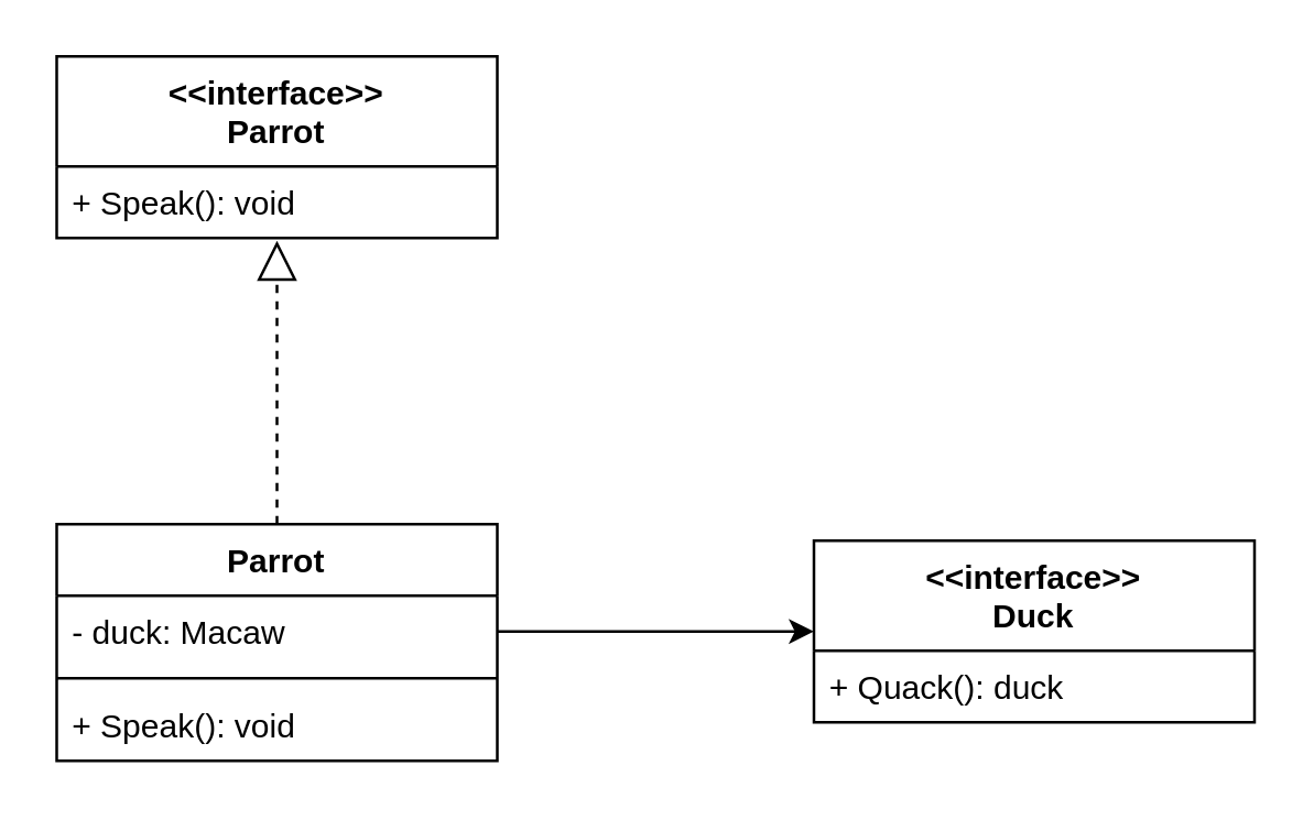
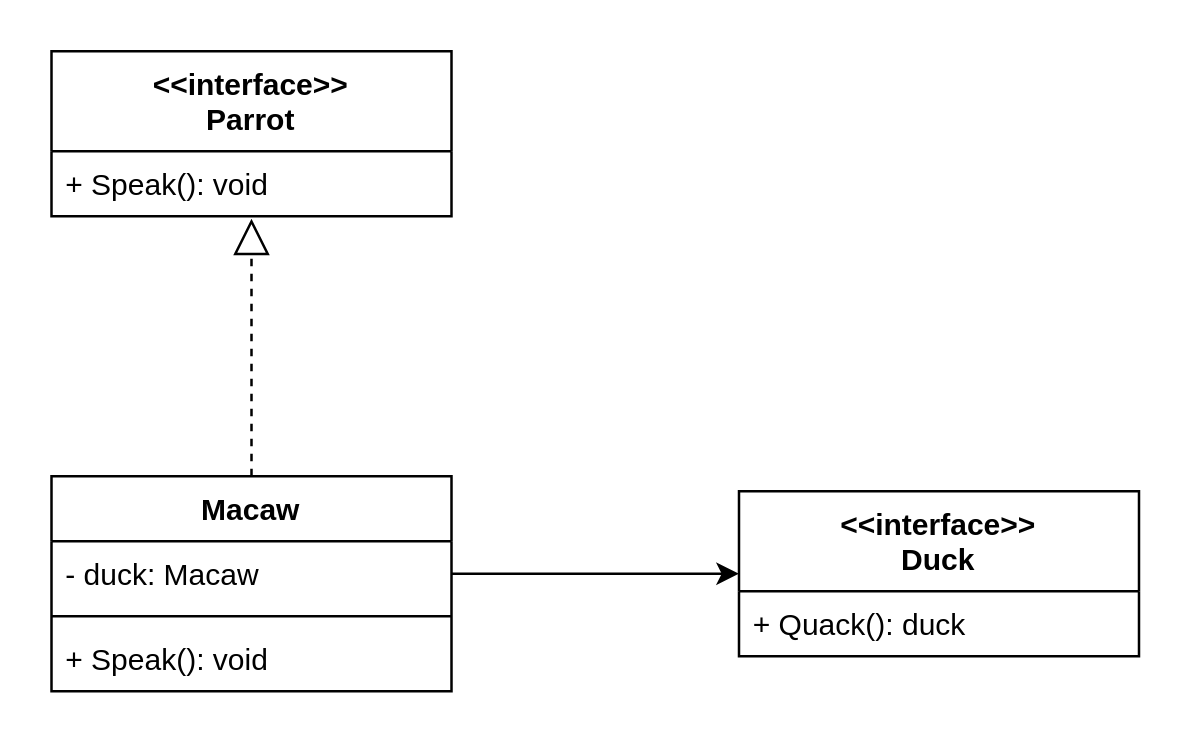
- <mxCell id="3" value="Parrot" style="swimlane;fontStyle=1;align=center;verticalAlign=top;childLayout=stackLayout;horizontal=1;startSize=26;horizontalStack=0;resizeParent=1;resizeParentMax=0;resizeLast=0;collapsible=1;marginBottom=0;" vertex="1" parent="1"><mxGeometry x="20" y="190" width="160" height="86" as="geometry" /></mxCell>
+ <mxCell id="3" value="Macaw" style="swimlane;fontStyle=1;align=center;verticalAlign=top;childLayout=stackLayout;horizontal=1;startSize=26;horizontalStack=0;resizeParent=1;resizeParentMax=0;resizeLast=0;collapsible=1;marginBottom=0;" vertex="1" parent="1"><mxGeometry x="20" y="190" width="160" height="86" as="geometry" /></mxCell>
